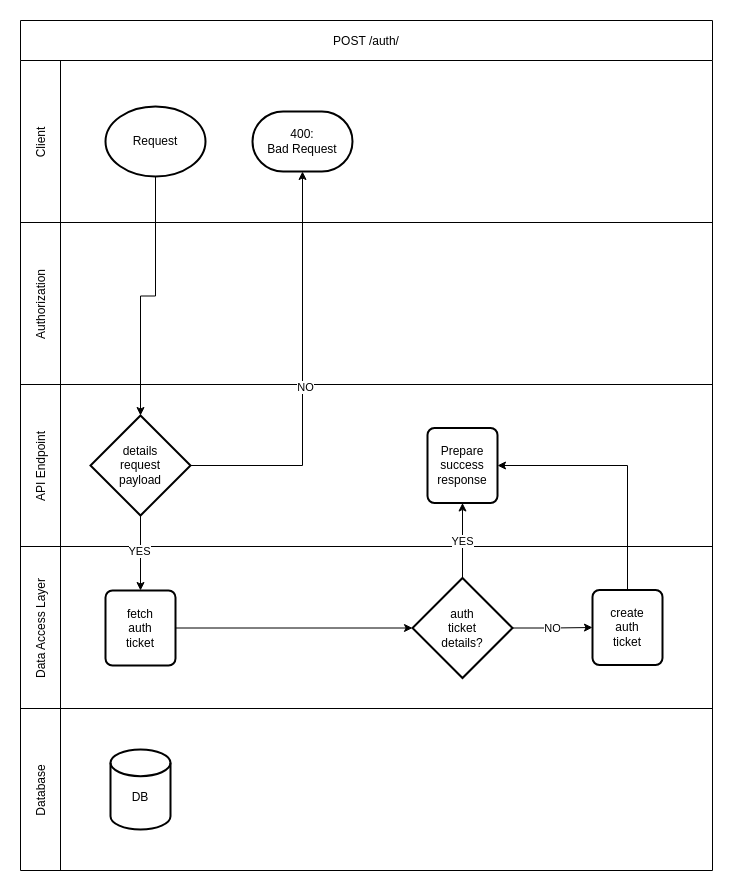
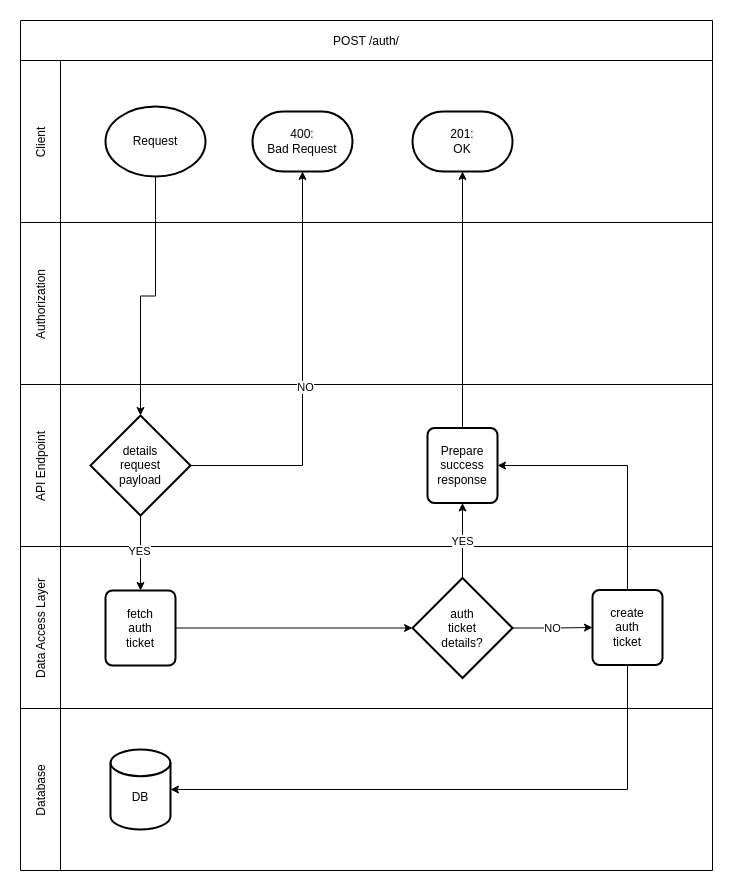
+ <mxCell id="7" value="201:&lt;div&gt;OK&lt;/div&gt;" style="strokeWidth=2;html=1;shape=mxgraph.flowchart.terminator;whiteSpace=wrap;" vertex="1" parent="4"><mxGeometry x="352" y="51" width="100" height="60" as="geometry" /></mxCell>
+ <mxCell id="31" style="edgeStyle=orthogonalEdgeStyle;rounded=0;orthogonalLoop=1;jettySize=auto;html=1;entryX=0.5;entryY=1;entryDx=0;entryDy=0;entryPerimeter=0;" edge="1" parent="2" source="13" target="7"><mxGeometry relative="1" as="geometry"><mxPoint x="442" y="220" as="targetPoint" /></mxGeometry></mxCell>
+ <mxCell id="32" style="edgeStyle=orthogonalEdgeStyle;rounded=0;orthogonalLoop=1;jettySize=auto;html=1;entryX=1;entryY=0.5;entryDx=0;entryDy=0;entryPerimeter=0;" edge="1" parent="2" source="20" target="23"><mxGeometry relative="1" as="geometry"><Array as="points"><mxPoint x="607" y="769" /></Array></mxGeometry></mxCell>
